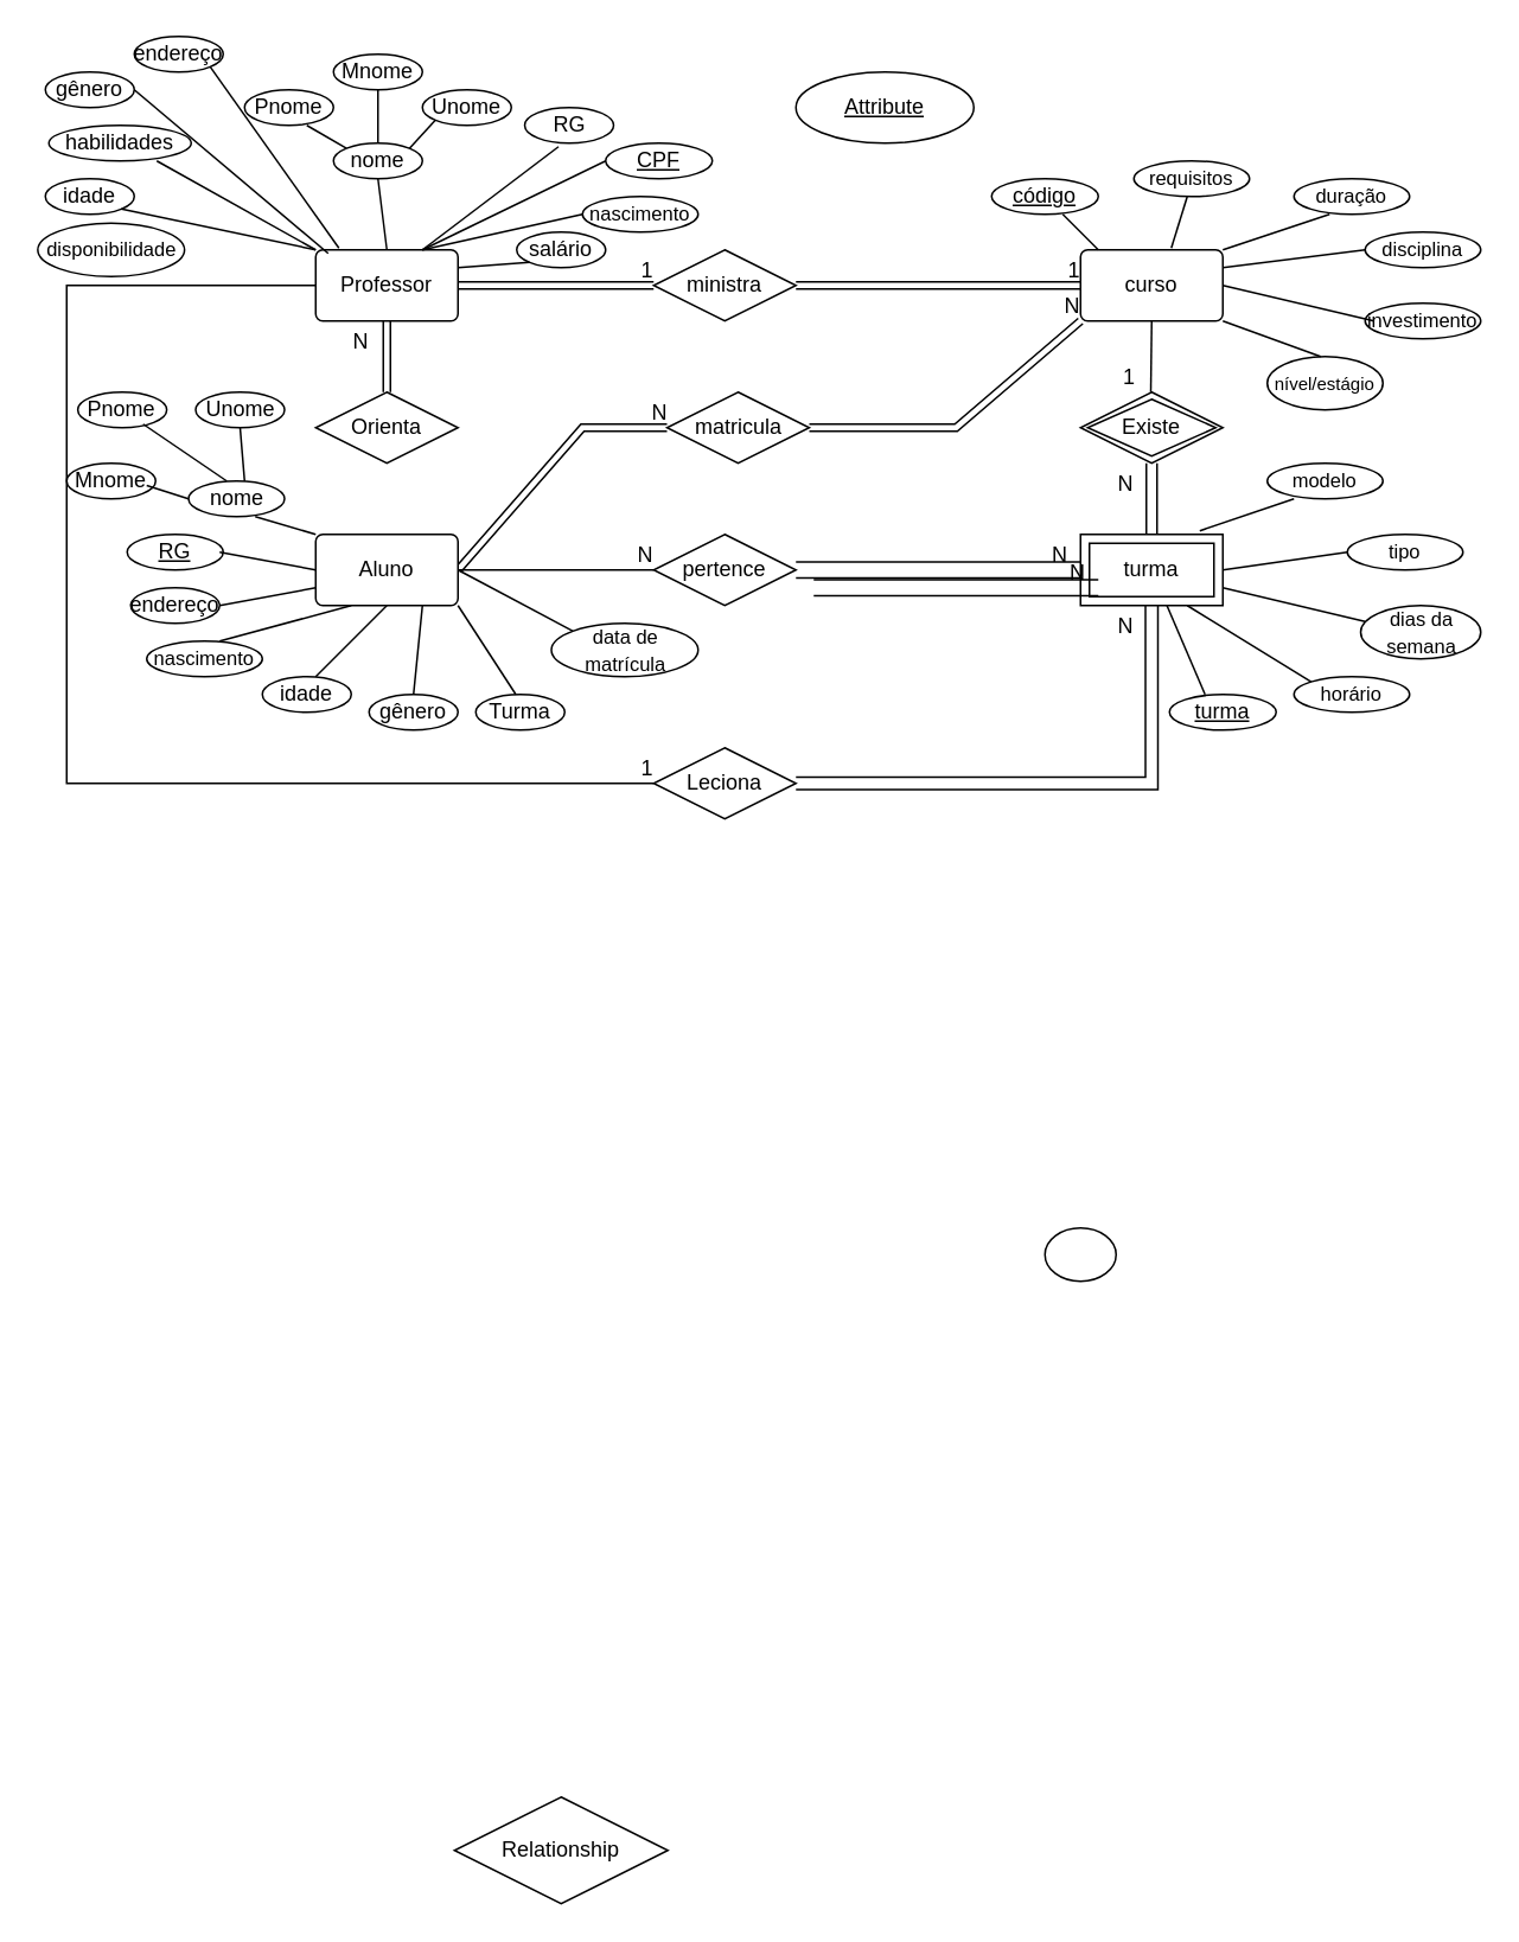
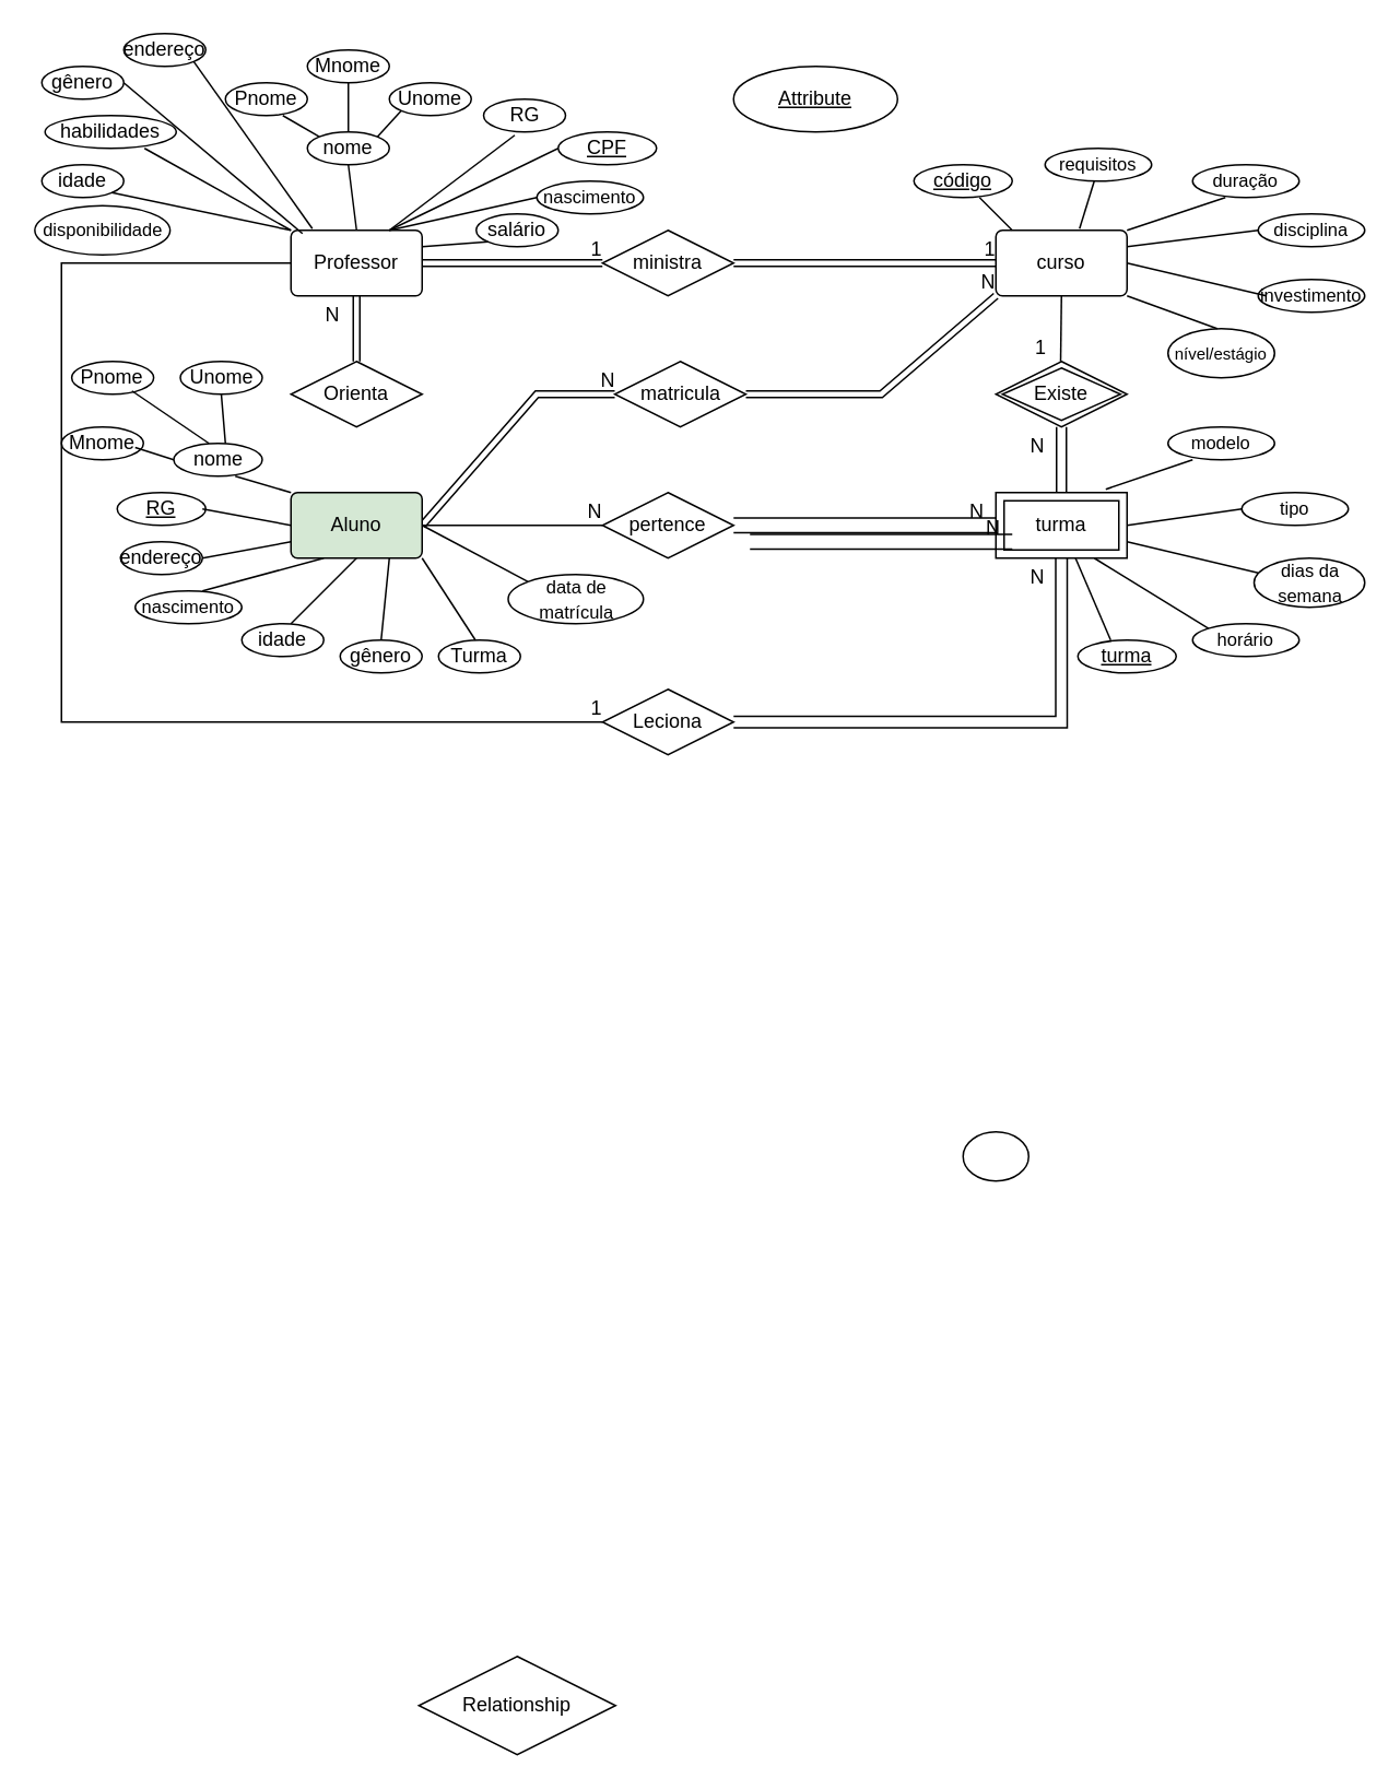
- <mxCell id="45" value="Aluno" style="rounded=1;arcSize=10;whiteSpace=wrap;html=1;align=center;" parent="1" vertex="1"><mxGeometry x="177" y="300" width="80" height="40" as="geometry" /></mxCell>
+ <mxCell id="45" value="Aluno" style="rounded=1;arcSize=10;whiteSpace=wrap;html=1;align=center;fillColor=#d5e8d4;" parent="1" vertex="1"><mxGeometry x="177" y="300" width="80" height="40" as="geometry" /></mxCell>
